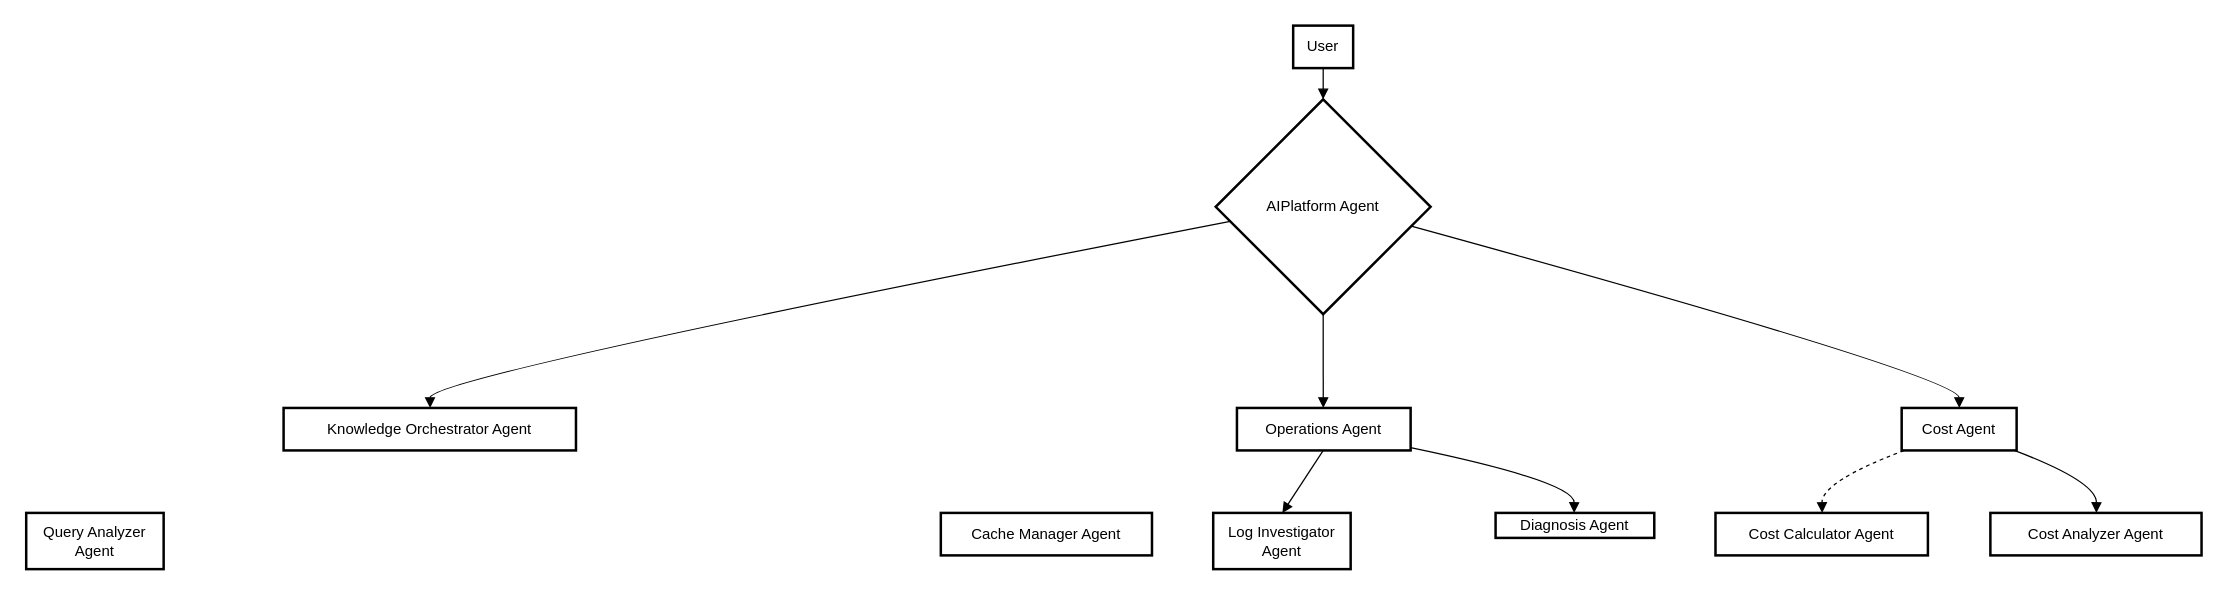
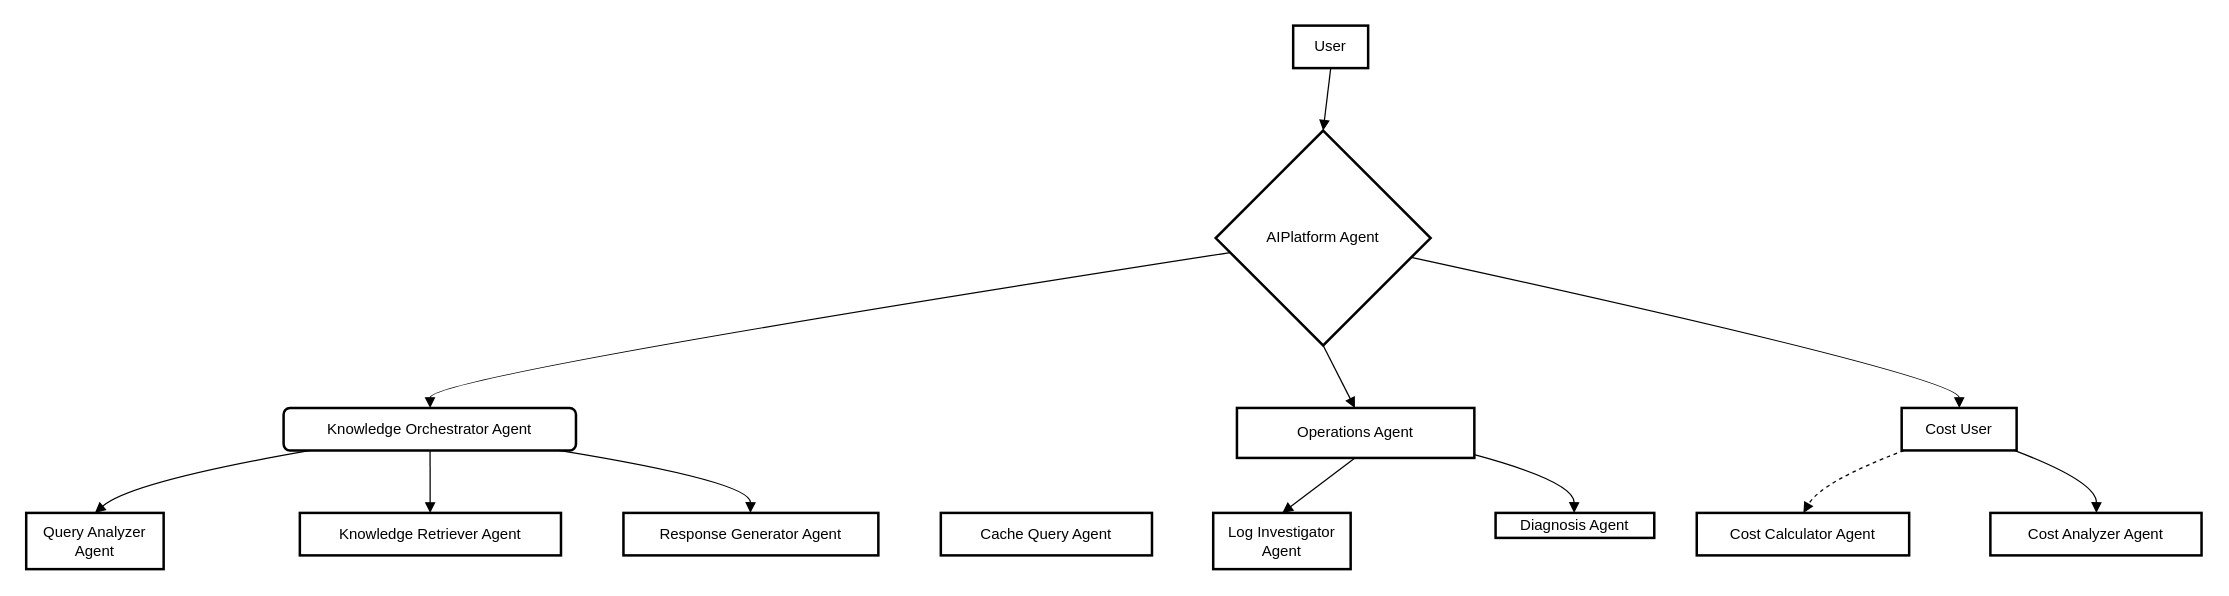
- <mxCell id="2" value="User" style="whiteSpace=wrap;strokeWidth=2;" vertex="1" parent="1"><mxGeometry x="1034" y="20" width="48" height="34" as="geometry" /></mxCell>
+ <mxCell id="2" value="User" style="whiteSpace=wrap;strokeWidth=2;" vertex="1" parent="1"><mxGeometry x="1034" y="20" width="60" height="34" as="geometry" /></mxCell>
- <mxCell id="3" value="AIPlatform Agent" style="rhombus;strokeWidth=2;whiteSpace=wrap;" vertex="1" parent="1"><mxGeometry x="972" y="79" width="172" height="172" as="geometry" /></mxCell>
+ <mxCell id="3" value="AIPlatform Agent" style="rhombus;strokeWidth=2;whiteSpace=wrap;" vertex="1" parent="1"><mxGeometry x="972" y="104" width="172" height="172" as="geometry" /></mxCell>
- <mxCell id="4" value="Knowledge Orchestrator Agent" style="whiteSpace=wrap;strokeWidth=2;" vertex="1" parent="1"><mxGeometry x="226" y="326" width="234" height="34" as="geometry" /></mxCell>
+ <mxCell id="4" value="Knowledge Orchestrator Agent" style="whiteSpace=wrap;strokeWidth=2;rounded=1;" vertex="1" parent="1"><mxGeometry x="226" y="326" width="234" height="34" as="geometry" /></mxCell>
- <mxCell id="5" value="Operations Agent" style="whiteSpace=wrap;strokeWidth=2;" vertex="1" parent="1"><mxGeometry x="989" y="326" width="139" height="34" as="geometry" /></mxCell>
+ <mxCell id="5" value="Operations Agent" style="whiteSpace=wrap;strokeWidth=2;" vertex="1" parent="1"><mxGeometry x="989" y="326" width="190" height="40" as="geometry" /></mxCell>
- <mxCell id="6" value="Cost Agent" style="whiteSpace=wrap;strokeWidth=2;" vertex="1" parent="1"><mxGeometry x="1521" y="326" width="92" height="34" as="geometry" /></mxCell>
+ <mxCell id="6" value="Cost User" style="whiteSpace=wrap;strokeWidth=2;" vertex="1" parent="1"><mxGeometry x="1521" y="326" width="92" height="34" as="geometry" /></mxCell>
+ <mxCell id="21" value="" style="curved=1;startArrow=none;endArrow=block;exitX=0.945;exitY=1.005;entryX=0.498;entryY=0.005;rounded=0;" edge="1" parent="1" source="4" target="9"><mxGeometry relative="1" as="geometry"><Array as="points"><mxPoint x="600" y="385" /></Array></mxGeometry></mxCell>
+ <mxCell id="19" value="" style="curved=1;startArrow=none;endArrow=block;exitX=0.088;exitY=1.005;entryX=0.5;entryY=0.005;rounded=0;" edge="1" parent="1" source="4" target="7"><mxGeometry relative="1" as="geometry"><Array as="points"><mxPoint x="104" y="385" /></Array></mxGeometry></mxCell>
+ <mxCell id="20" value="" style="curved=1;startArrow=none;endArrow=block;exitX=0.501;exitY=1.005;entryX=0.499;entryY=0.005;rounded=0;" edge="1" parent="1" source="4" target="8"><mxGeometry relative="1" as="geometry"><Array as="points" /></mxGeometry></mxCell>
+ <mxCell id="8" value="Knowledge Retriever Agent" style="whiteSpace=wrap;strokeWidth=2;" vertex="1" parent="1"><mxGeometry x="239" y="410" width="209" height="34" as="geometry" /></mxCell>
+ <mxCell id="9" value="Response Generator Agent" style="whiteSpace=wrap;strokeWidth=2;" vertex="1" parent="1"><mxGeometry x="498" y="410" width="204" height="34" as="geometry" /></mxCell>
- <mxCell id="10" value="Cache Manager Agent" style="whiteSpace=wrap;strokeWidth=2;" vertex="1" parent="1"><mxGeometry x="752" y="410" width="169" height="34" as="geometry" /></mxCell>
+ <mxCell id="10" value="Cache Query Agent" style="whiteSpace=wrap;strokeWidth=2;" vertex="1" parent="1"><mxGeometry x="752" y="410" width="169" height="34" as="geometry" /></mxCell>
- <mxCell id="13" value="Cost Calculator Agent" style="whiteSpace=wrap;strokeWidth=2;" vertex="1" parent="1"><mxGeometry x="1372" y="410" width="170" height="34" as="geometry" /></mxCell>
+ <mxCell id="13" value="Cost Calculator Agent" style="whiteSpace=wrap;strokeWidth=2;" vertex="1" parent="1"><mxGeometry x="1357" y="410" width="170" height="34" as="geometry" /></mxCell>
